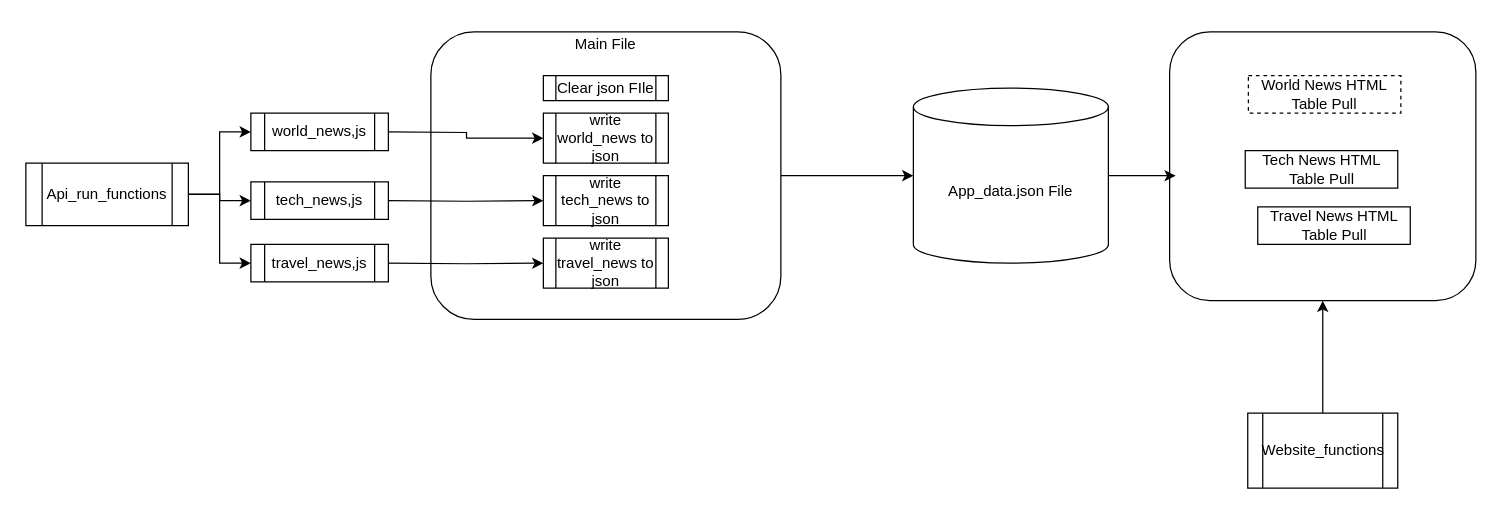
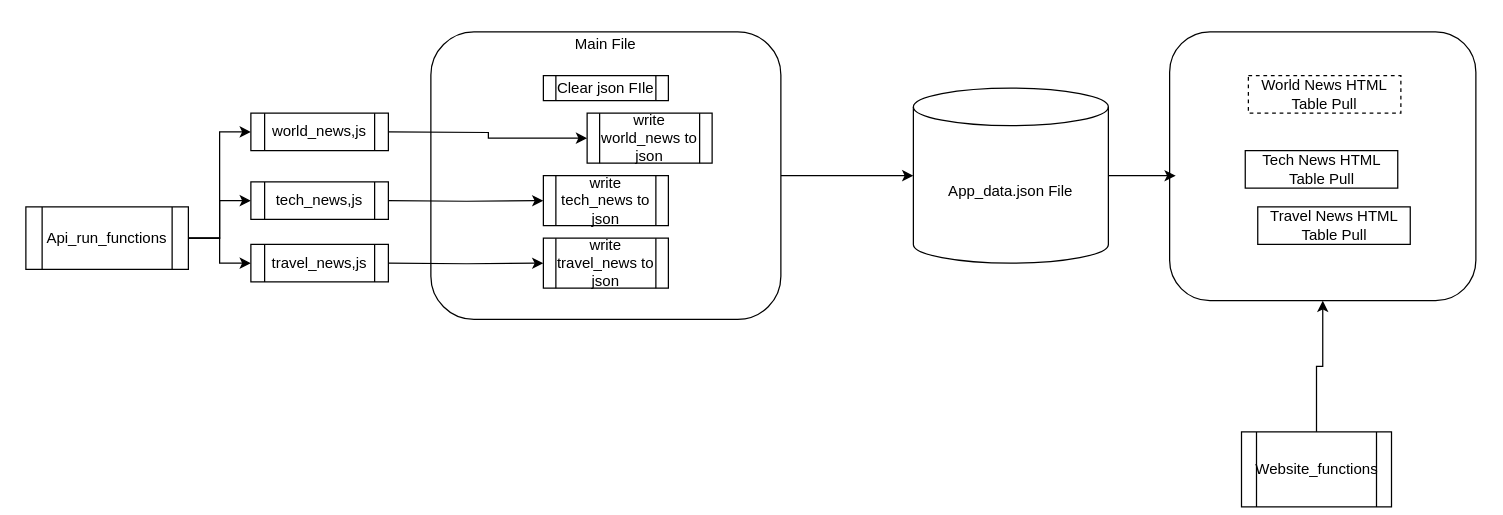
- <mxCell id="5" value="write world_news to json" style="shape=process;whiteSpace=wrap;html=1;backgroundOutline=1;" vertex="1" parent="1"><mxGeometry x="434" y="90" width="100" height="40" as="geometry" /></mxCell>
+ <mxCell id="5" value="write world_news to json" style="shape=process;whiteSpace=wrap;html=1;backgroundOutline=1;" vertex="1" parent="1"><mxGeometry x="469" y="90" width="100" height="40" as="geometry" /></mxCell>
- <mxCell id="14" value="Api_run_functions" style="shape=process;whiteSpace=wrap;html=1;backgroundOutline=1;" vertex="1" parent="1"><mxGeometry x="20" y="130" width="130" height="50" as="geometry" /></mxCell>
+ <mxCell id="14" value="Api_run_functions" style="shape=process;whiteSpace=wrap;html=1;backgroundOutline=1;" vertex="1" parent="1"><mxGeometry x="20" y="165" width="130" height="50" as="geometry" /></mxCell>
- <mxCell id="10" value="Website_functions" style="shape=process;whiteSpace=wrap;html=1;backgroundOutline=1;" vertex="1" parent="1"><mxGeometry x="997.5" y="330" width="120" height="60" as="geometry" /></mxCell>
+ <mxCell id="10" value="Website_functions" style="shape=process;whiteSpace=wrap;html=1;backgroundOutline=1;" vertex="1" parent="1"><mxGeometry x="992.5" y="345" width="120" height="60" as="geometry" /></mxCell>
